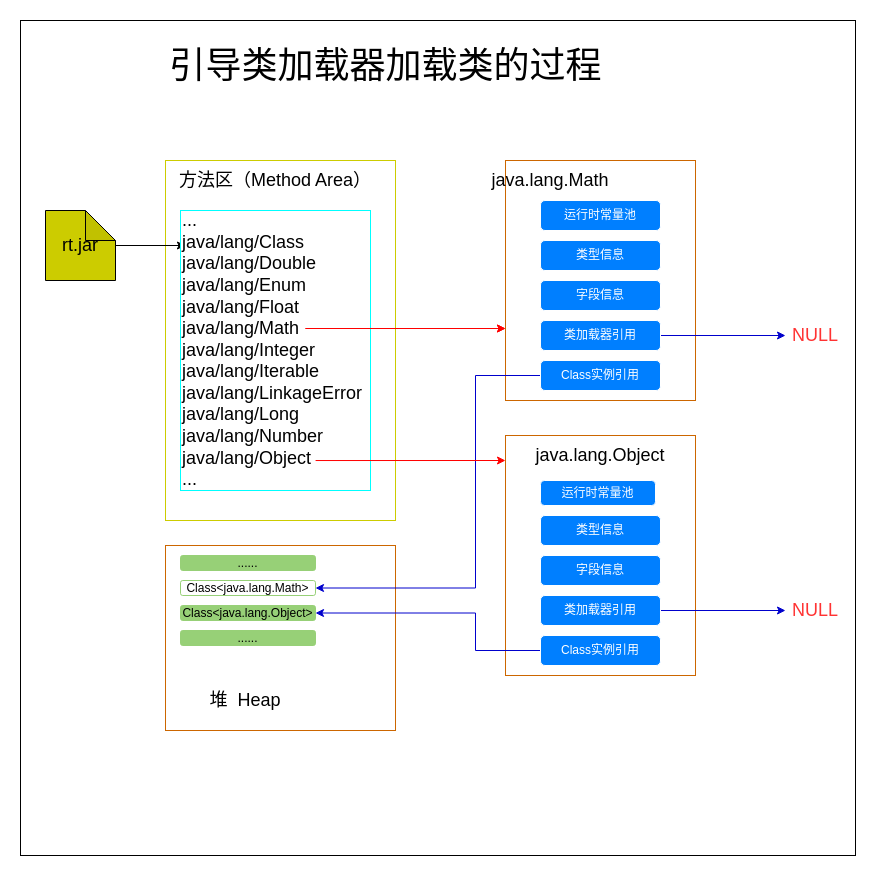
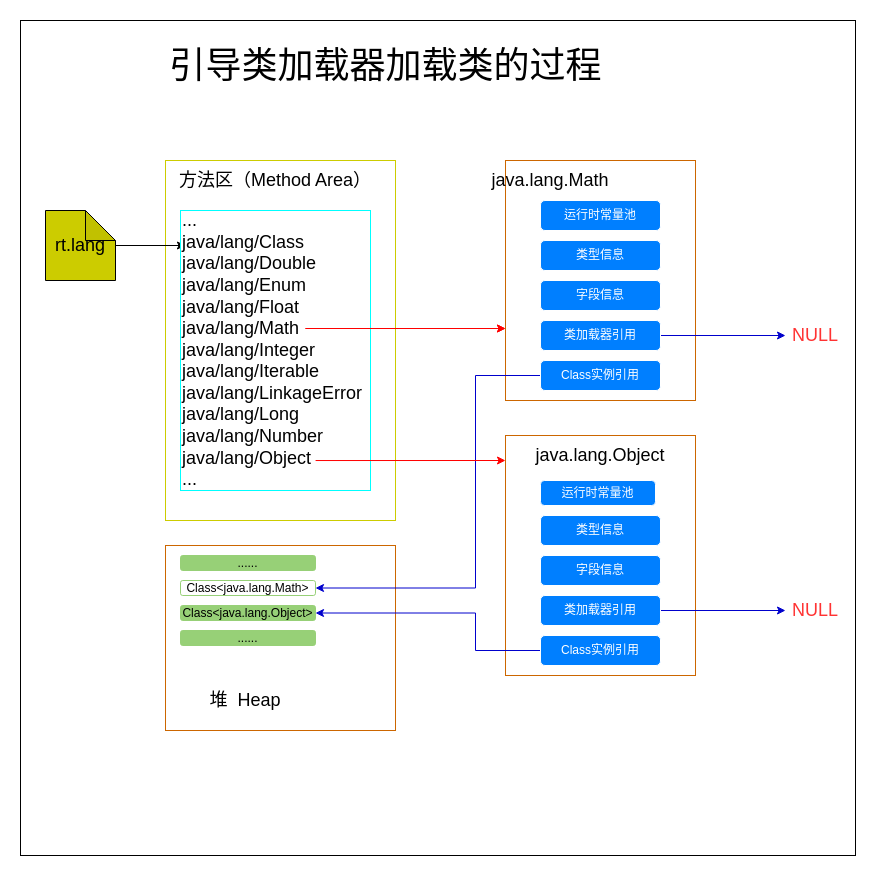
- <mxCell id="8" value="&lt;font style=&quot;font-size: 18px&quot;&gt;rt.jar&lt;/font&gt;" style="shape=note;whiteSpace=wrap;html=1;backgroundOutline=1;darkOpacity=0.05;fillColor=#CCCC00;" vertex="1" parent="1"><mxGeometry x="45" y="210" width="70" height="70" as="geometry" /></mxCell>
+ <mxCell id="8" value="&lt;font style=&quot;font-size: 18px&quot;&gt;rt.lang&lt;/font&gt;" style="shape=note;whiteSpace=wrap;html=1;backgroundOutline=1;darkOpacity=0.05;fillColor=#CCCC00;" vertex="1" parent="1"><mxGeometry x="45" y="210" width="70" height="70" as="geometry" /></mxCell>
